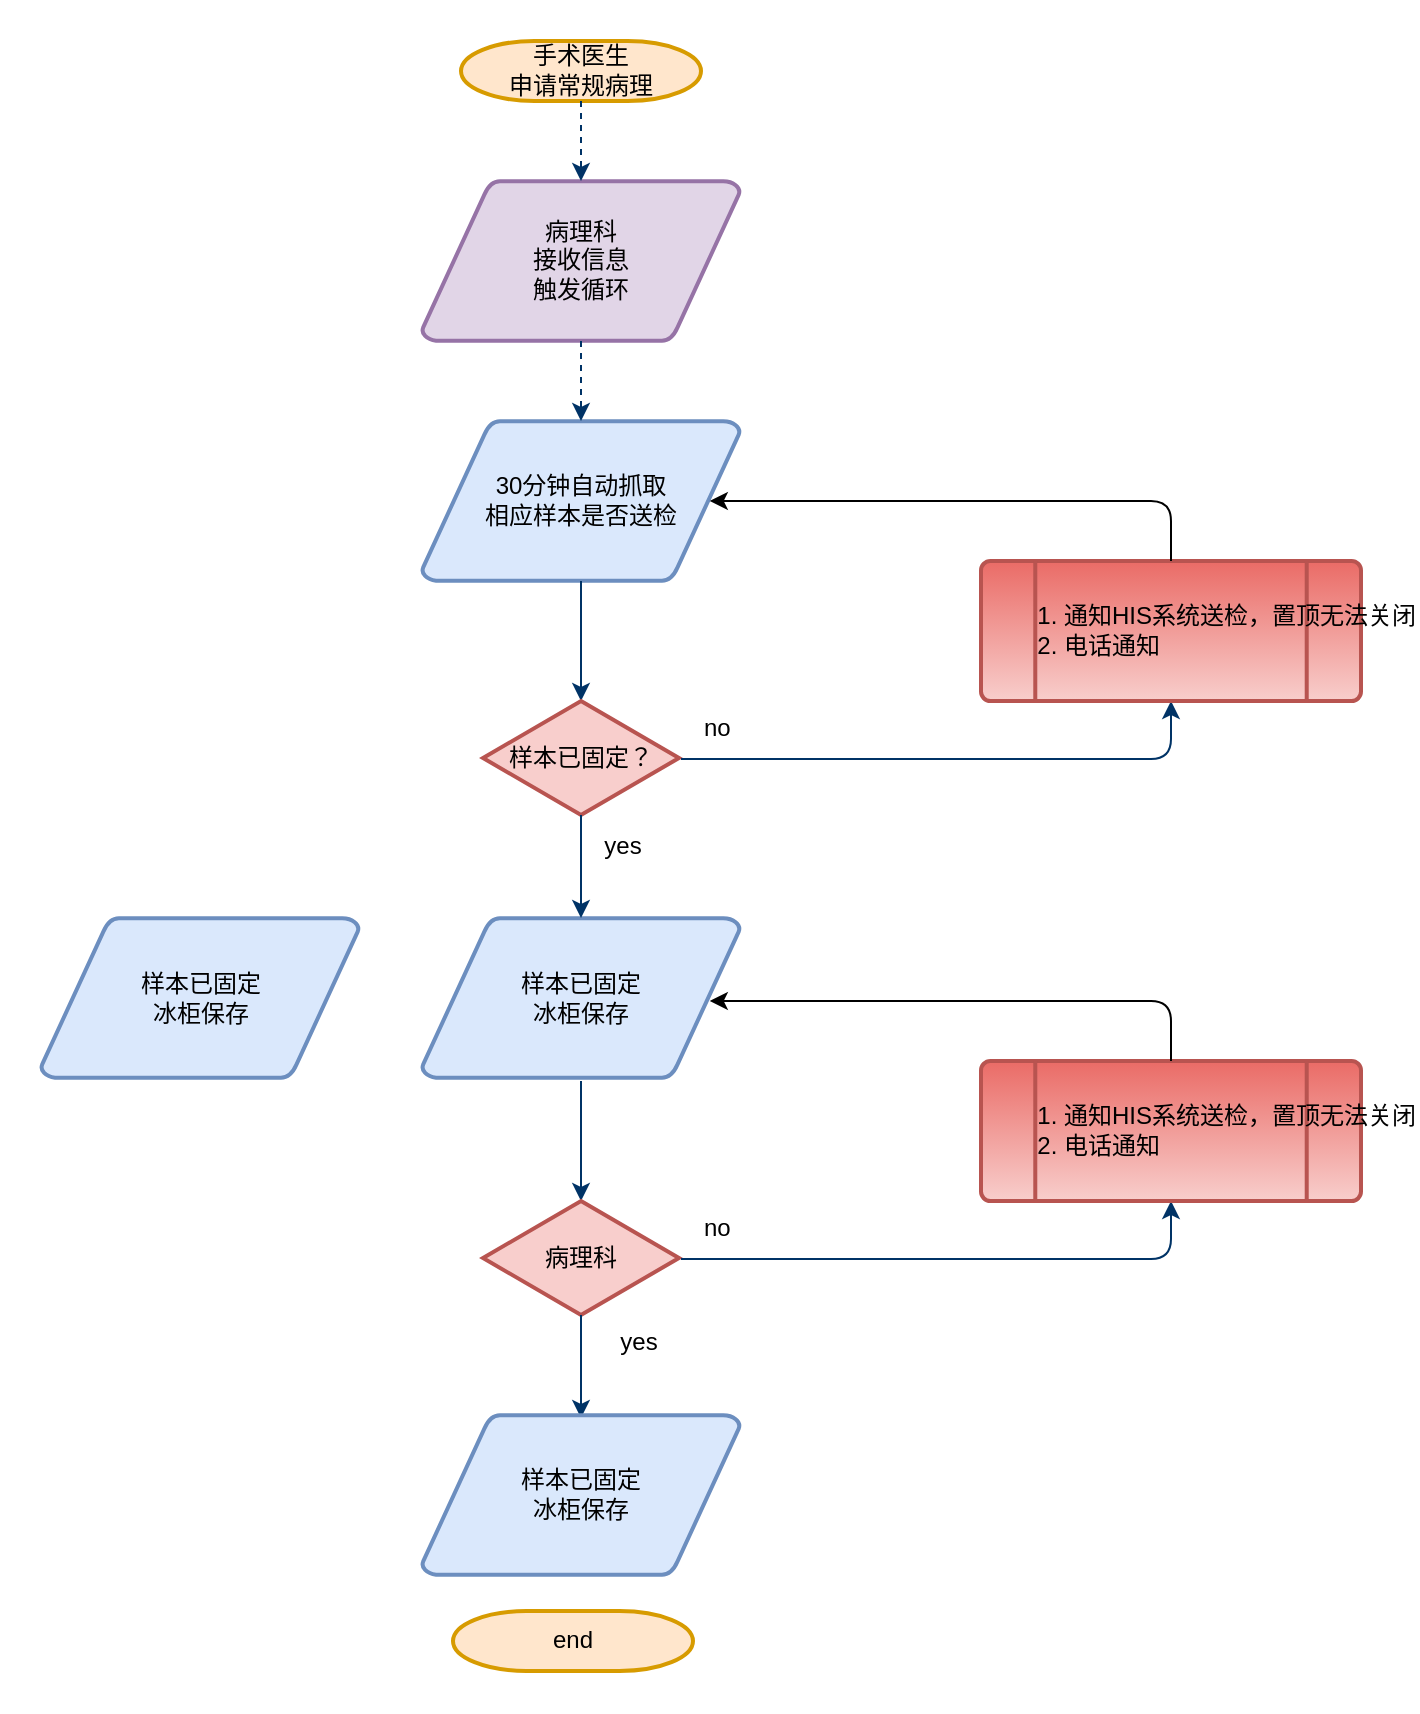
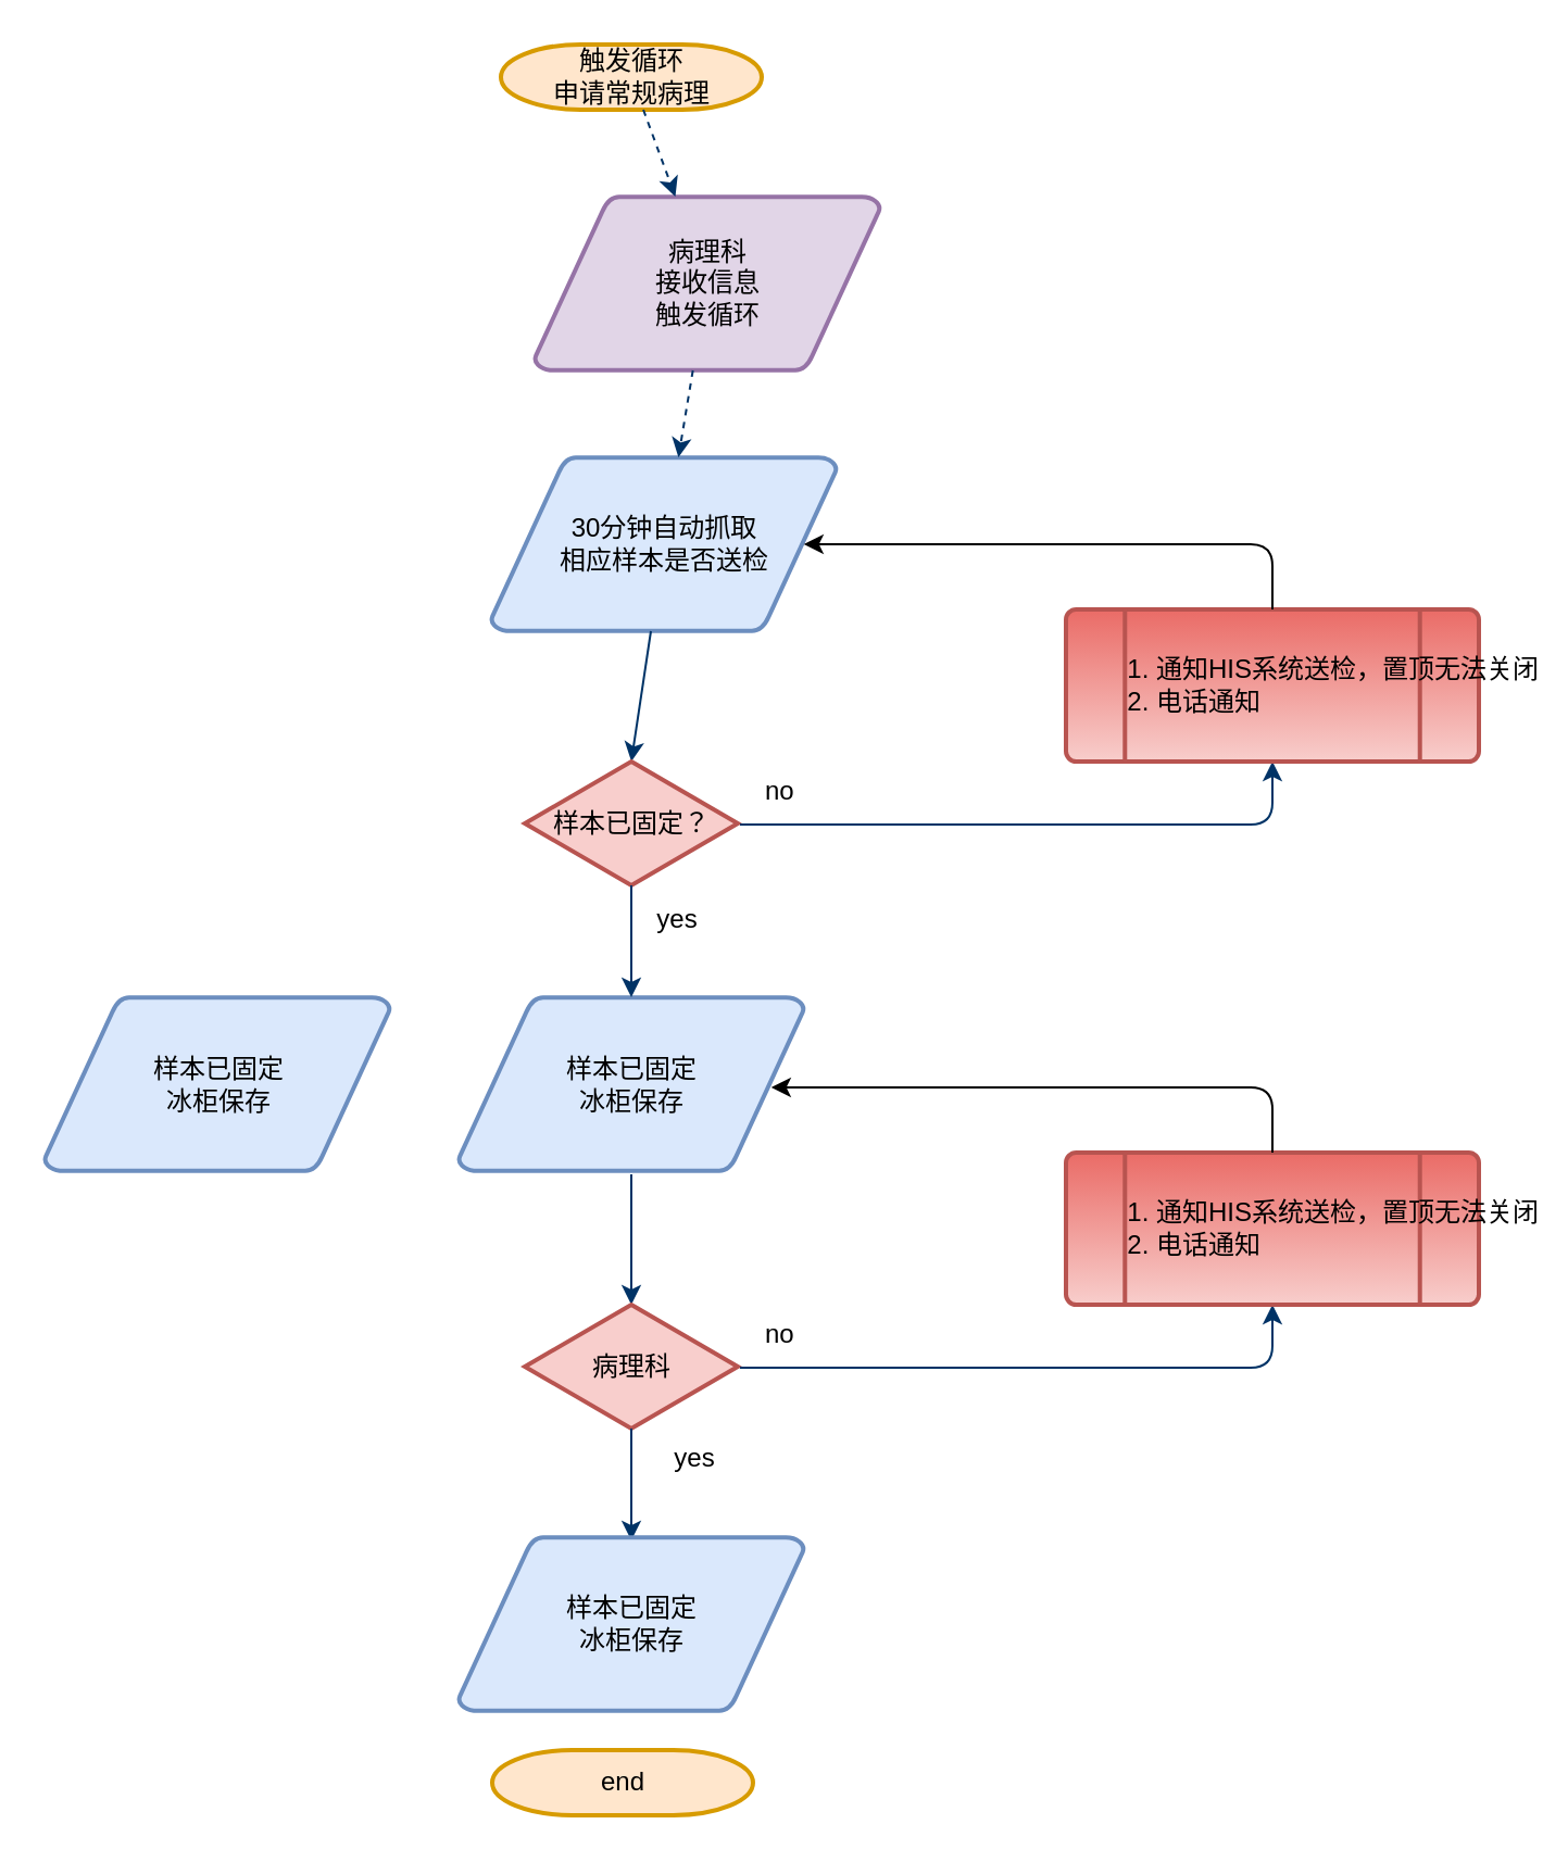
- <mxCell id="2" value="手术医生&lt;br&gt;申请常规病理" style="shape=mxgraph.flowchart.terminator;strokeWidth=2;gradientDirection=north;fontStyle=0;html=1;fillColor=#ffe6cc;strokeColor=#d79b00;" parent="1" vertex="1"><mxGeometry x="230" y="20" width="120" height="30" as="geometry" /></mxCell>
+ <mxCell id="2" value="触发循环&lt;br&gt;申请常规病理" style="shape=mxgraph.flowchart.terminator;strokeWidth=2;gradientDirection=north;fontStyle=0;html=1;fillColor=#ffe6cc;strokeColor=#d79b00;" parent="1" vertex="1"><mxGeometry x="230" y="20" width="120" height="30" as="geometry" /></mxCell>
- <mxCell id="3" value="病理科&lt;br&gt;接收信息&lt;br&gt;触发循环" style="shape=mxgraph.flowchart.data;strokeWidth=2;gradientDirection=north;fontStyle=0;html=1;fillColor=#e1d5e7;strokeColor=#9673a6;" parent="1" vertex="1"><mxGeometry x="210.5" y="90" width="159" height="80" as="geometry" /></mxCell>
+ <mxCell id="3" value="病理科&lt;br&gt;接收信息&lt;br&gt;触发循环" style="shape=mxgraph.flowchart.data;strokeWidth=2;gradientDirection=north;fontStyle=0;html=1;fillColor=#e1d5e7;strokeColor=#9673a6;" parent="1" vertex="1"><mxGeometry x="245.5" y="90" width="159" height="80" as="geometry" /></mxCell>
- <mxCell id="4" value="30分钟自动抓取&lt;br&gt;相应样本是否送检" style="shape=mxgraph.flowchart.data;strokeWidth=2;gradientDirection=north;fontStyle=0;html=1;fillColor=#dae8fc;strokeColor=#6c8ebf;" parent="1" vertex="1"><mxGeometry x="210.5" y="210" width="159" height="80" as="geometry" /></mxCell>
+ <mxCell id="4" value="30分钟自动抓取&lt;br&gt;相应样本是否送检" style="shape=mxgraph.flowchart.data;strokeWidth=2;gradientDirection=north;fontStyle=0;html=1;fillColor=#dae8fc;strokeColor=#6c8ebf;" parent="1" vertex="1"><mxGeometry x="225.5" y="210" width="159" height="80" as="geometry" /></mxCell>
